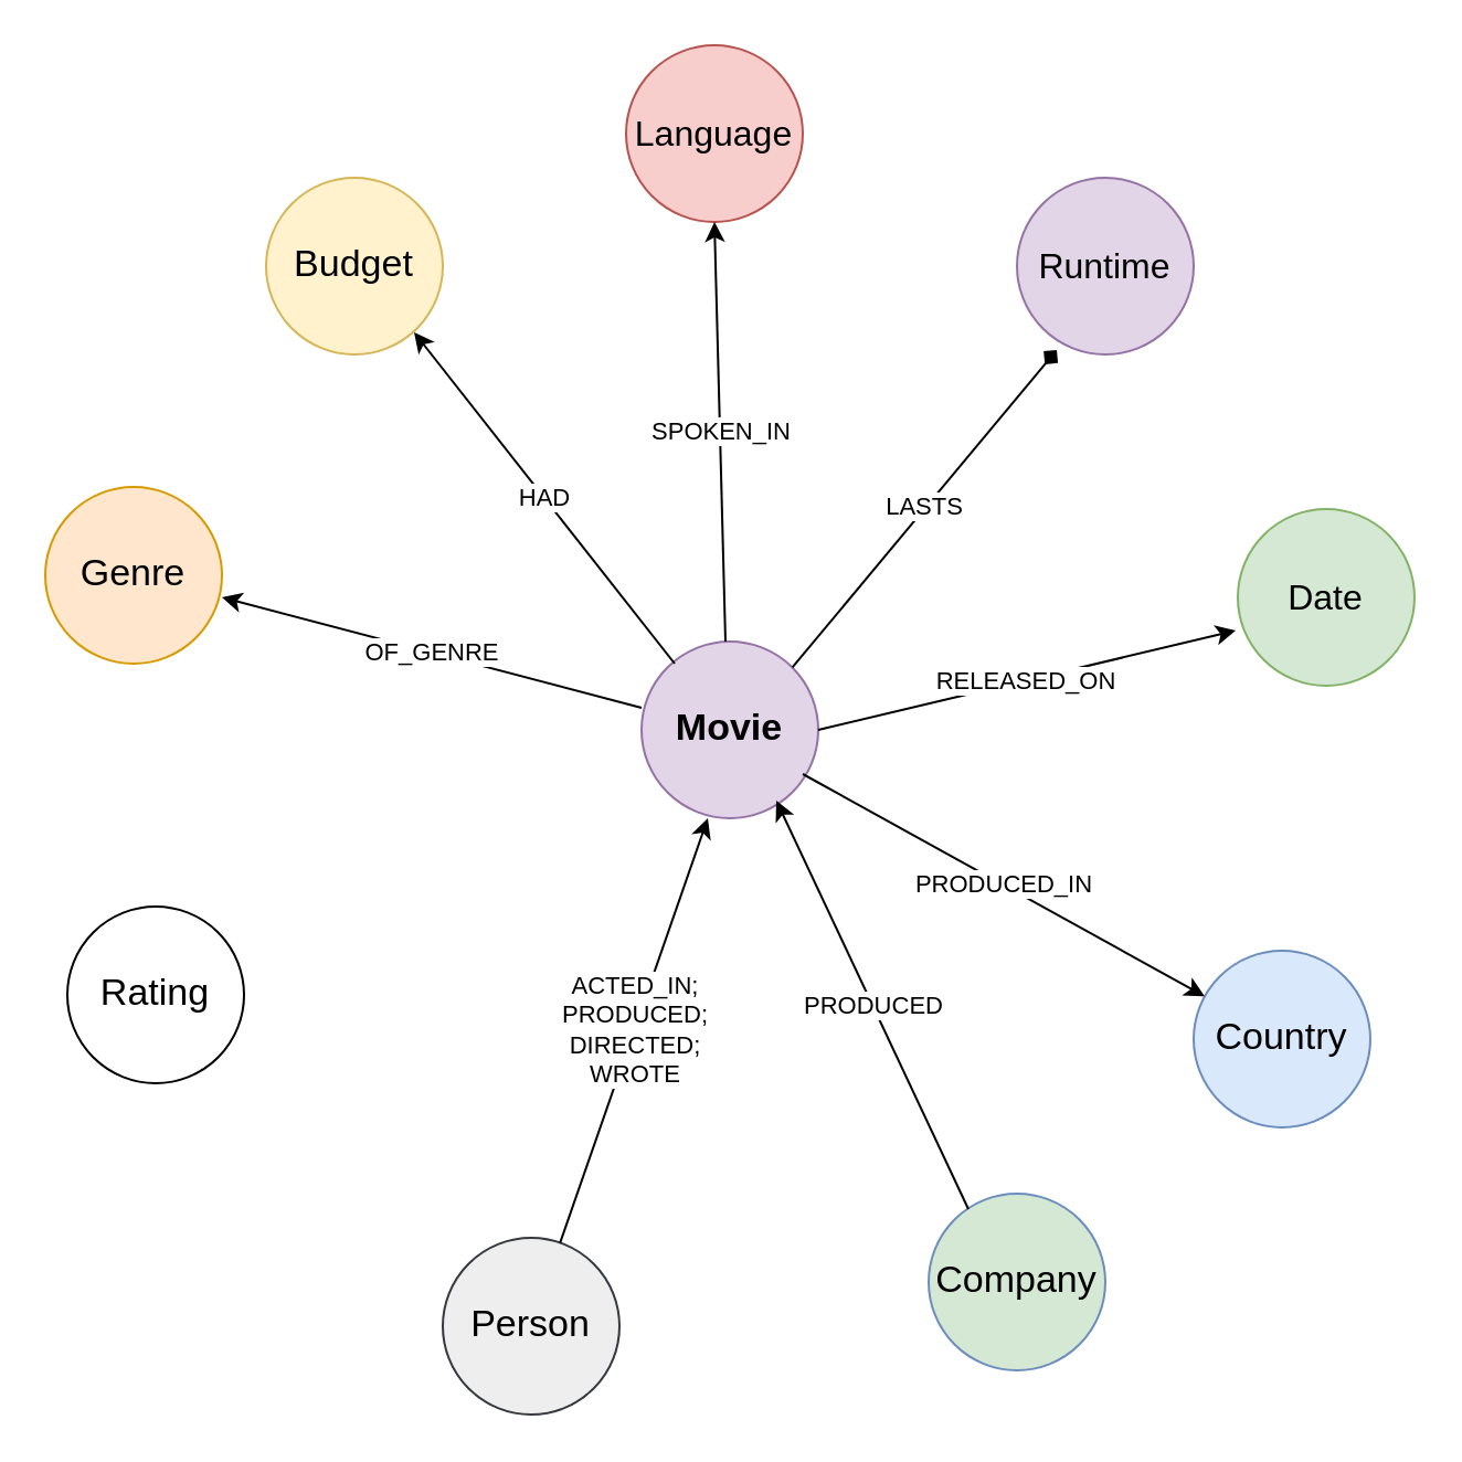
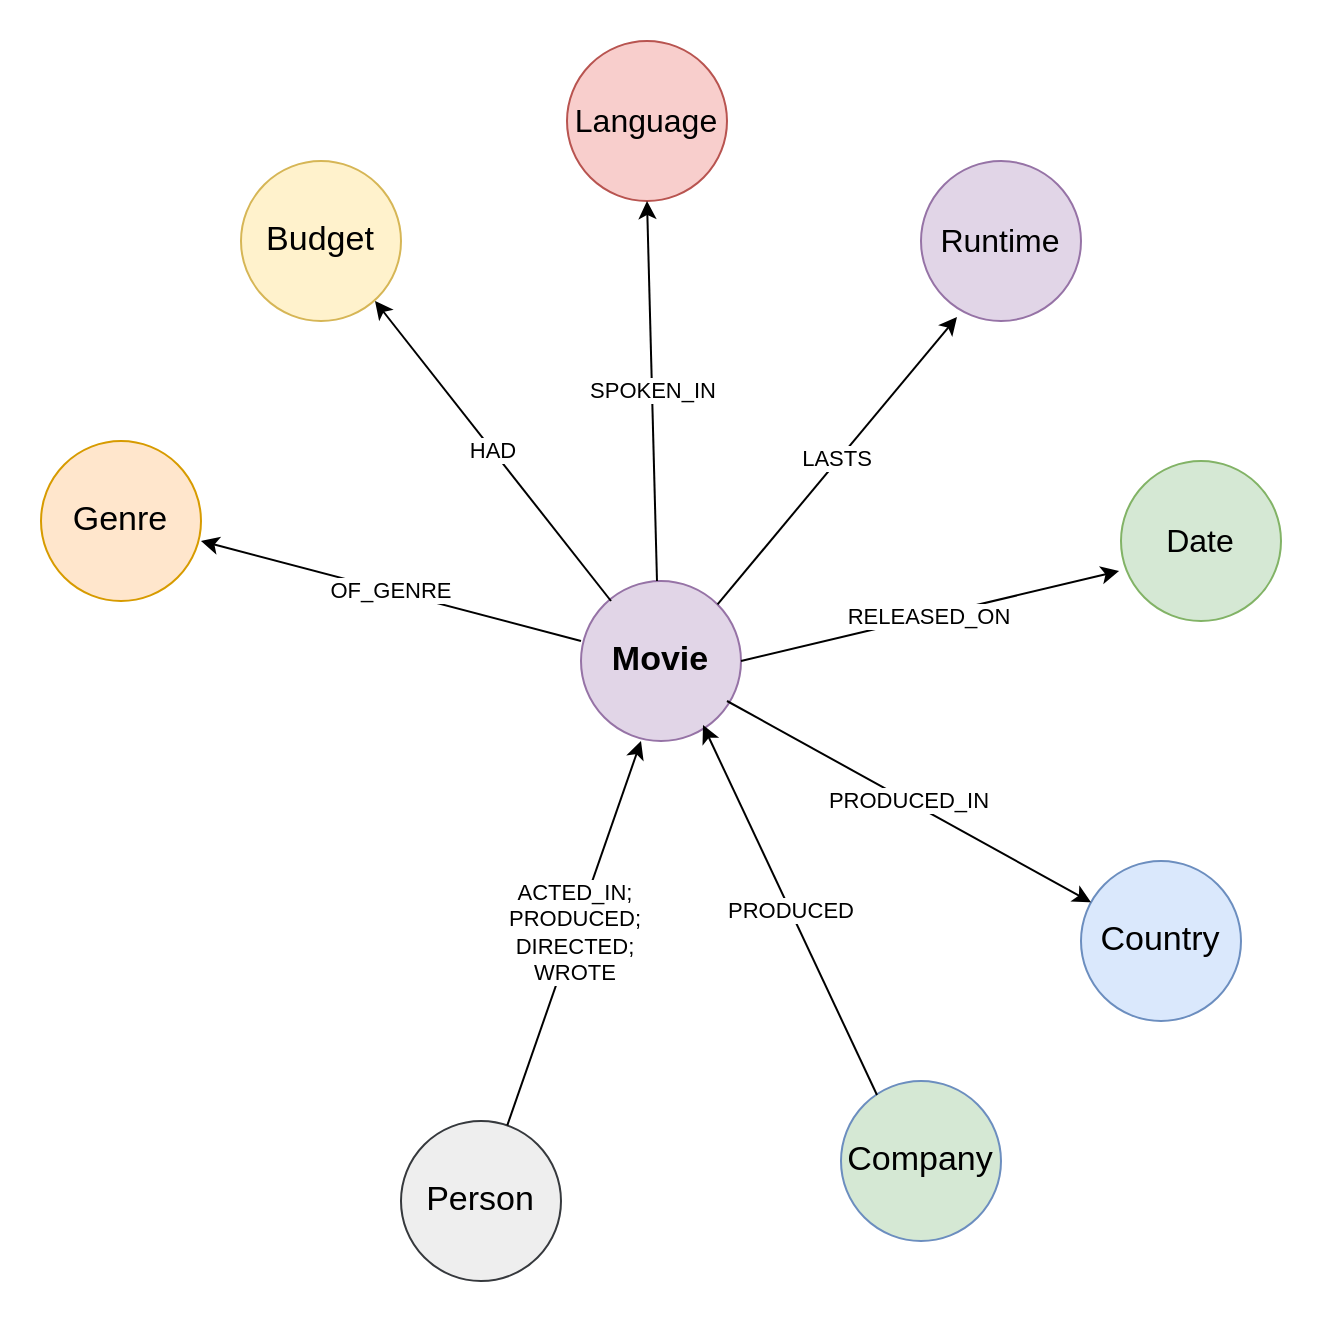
- <mxCell id="14" value="LASTS" style="endArrow=diamond;html=1;strokeColor=#000000;entryX=0.225;entryY=0.975;entryDx=0;entryDy=0;entryPerimeter=0;exitX=1;exitY=0;exitDx=0;exitDy=0;" edge="1" parent="1" source="2" target="6"><mxGeometry width="50" height="50" relative="1" as="geometry"><mxPoint x="363" y="310" as="sourcePoint" /><mxPoint x="245" y="160" as="targetPoint" /></mxGeometry></mxCell>
+ <mxCell id="14" value="LASTS" style="endArrow=classic;html=1;strokeColor=#000000;entryX=0.225;entryY=0.975;entryDx=0;entryDy=0;entryPerimeter=0;exitX=1;exitY=0;exitDx=0;exitDy=0;" edge="1" parent="1" source="2" target="6"><mxGeometry width="50" height="50" relative="1" as="geometry"><mxPoint x="363" y="310" as="sourcePoint" /><mxPoint x="245" y="160" as="targetPoint" /></mxGeometry></mxCell>
- <mxCell id="8" value="&lt;font&gt;&lt;font style=&quot;font-size: 17px&quot;&gt;Rating&lt;/font&gt;&lt;br&gt;&lt;/font&gt;" style="ellipse;whiteSpace=wrap;html=1;aspect=fixed;" vertex="1" parent="1"><mxGeometry x="30" y="410" width="80" height="80" as="geometry" /></mxCell>
